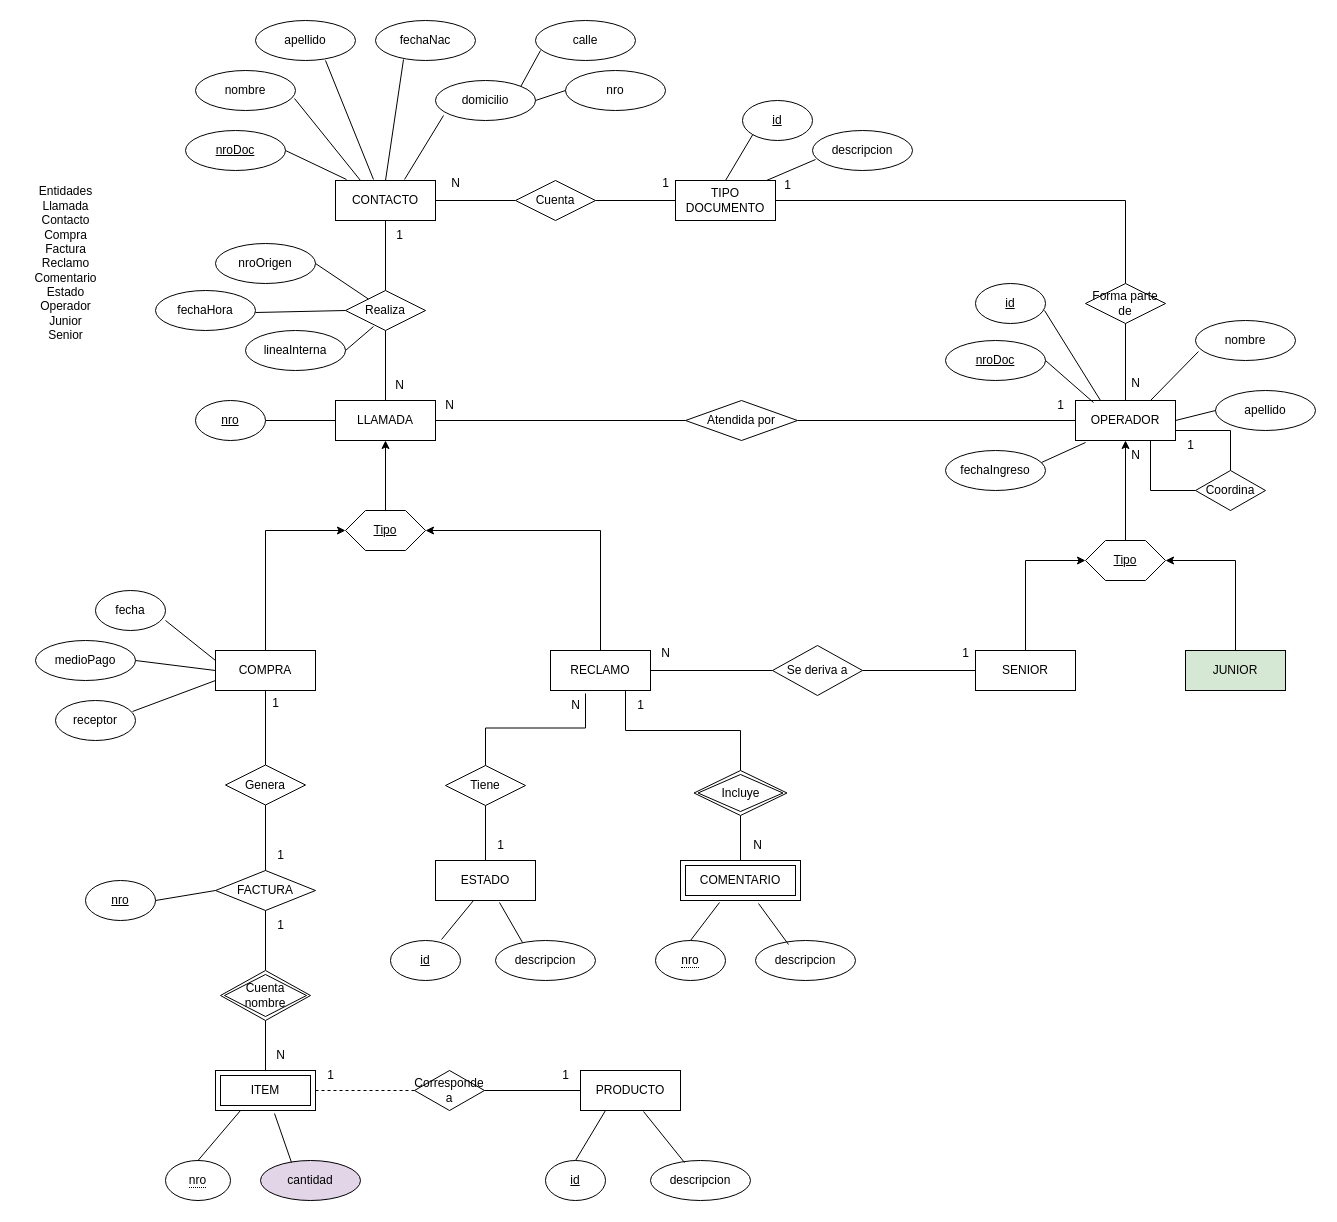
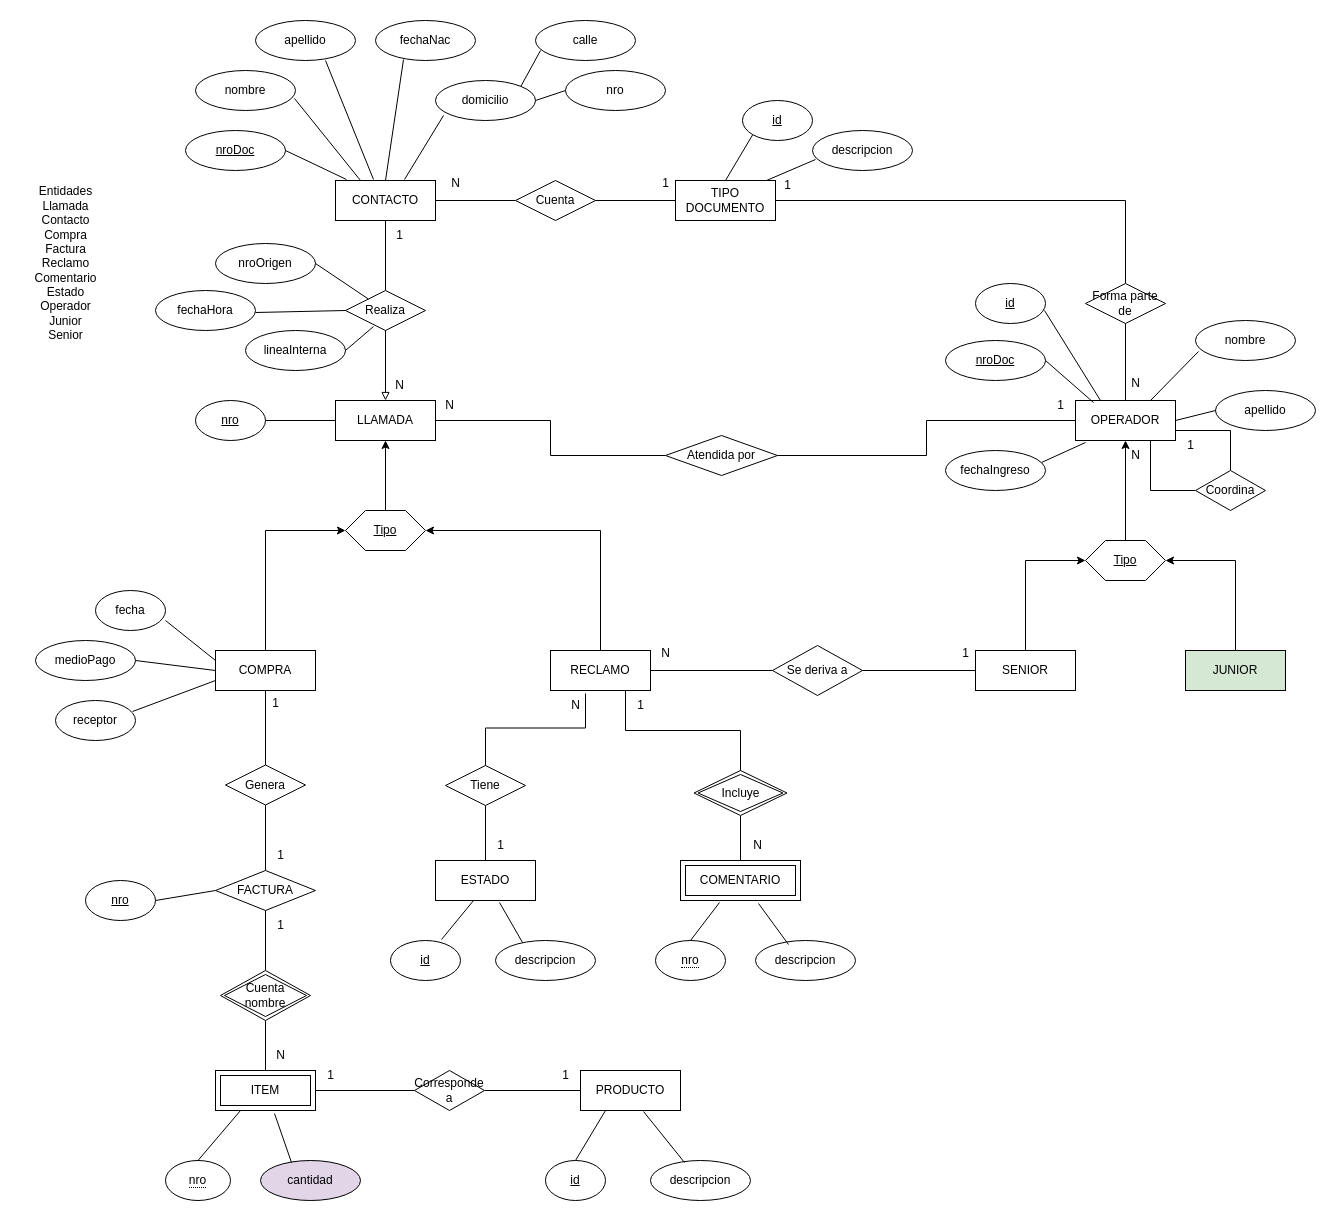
- <mxCell id="32" style="edgeStyle=orthogonalEdgeStyle;rounded=0;orthogonalLoop=1;jettySize=auto;html=1;exitX=0.5;exitY=1;exitDx=0;exitDy=0;entryX=0.5;entryY=0;entryDx=0;entryDy=0;endArrow=none;endFill=0;" edge="1" parent="1" source="33" target="31"><mxGeometry relative="1" as="geometry" /></mxCell>
+ <mxCell id="32" style="edgeStyle=orthogonalEdgeStyle;rounded=0;orthogonalLoop=1;jettySize=auto;html=1;exitX=0.5;exitY=1;exitDx=0;exitDy=0;entryX=0.5;entryY=0;entryDx=0;entryDy=0;endArrow=block;endFill=0;" edge="1" parent="1" source="33" target="31"><mxGeometry relative="1" as="geometry" /></mxCell>
- <mxCell id="118" value="Atendida por" style="shape=rhombus;perimeter=rhombusPerimeter;whiteSpace=wrap;html=1;align=center;" vertex="1" parent="1"><mxGeometry x="685" y="400" width="112" height="40" as="geometry" /></mxCell>
+ <mxCell id="118" value="Atendida por" style="shape=rhombus;perimeter=rhombusPerimeter;whiteSpace=wrap;html=1;align=center;" vertex="1" parent="1"><mxGeometry x="665" y="435" width="112" height="40" as="geometry" /></mxCell>
- <mxCell id="86" style="edgeStyle=orthogonalEdgeStyle;rounded=0;orthogonalLoop=1;jettySize=auto;html=1;exitX=1;exitY=0.5;exitDx=0;exitDy=0;entryX=0;entryY=0.5;entryDx=0;entryDy=0;endArrow=none;endFill=0;dashed=1;" edge="1" parent="1" source="87" target="102"><mxGeometry relative="1" as="geometry" /></mxCell>
+ <mxCell id="86" style="edgeStyle=orthogonalEdgeStyle;rounded=0;orthogonalLoop=1;jettySize=auto;html=1;exitX=1;exitY=0.5;exitDx=0;exitDy=0;entryX=0;entryY=0.5;entryDx=0;entryDy=0;endArrow=none;endFill=0;" edge="1" parent="1" source="87" target="102"><mxGeometry relative="1" as="geometry" /></mxCell>
